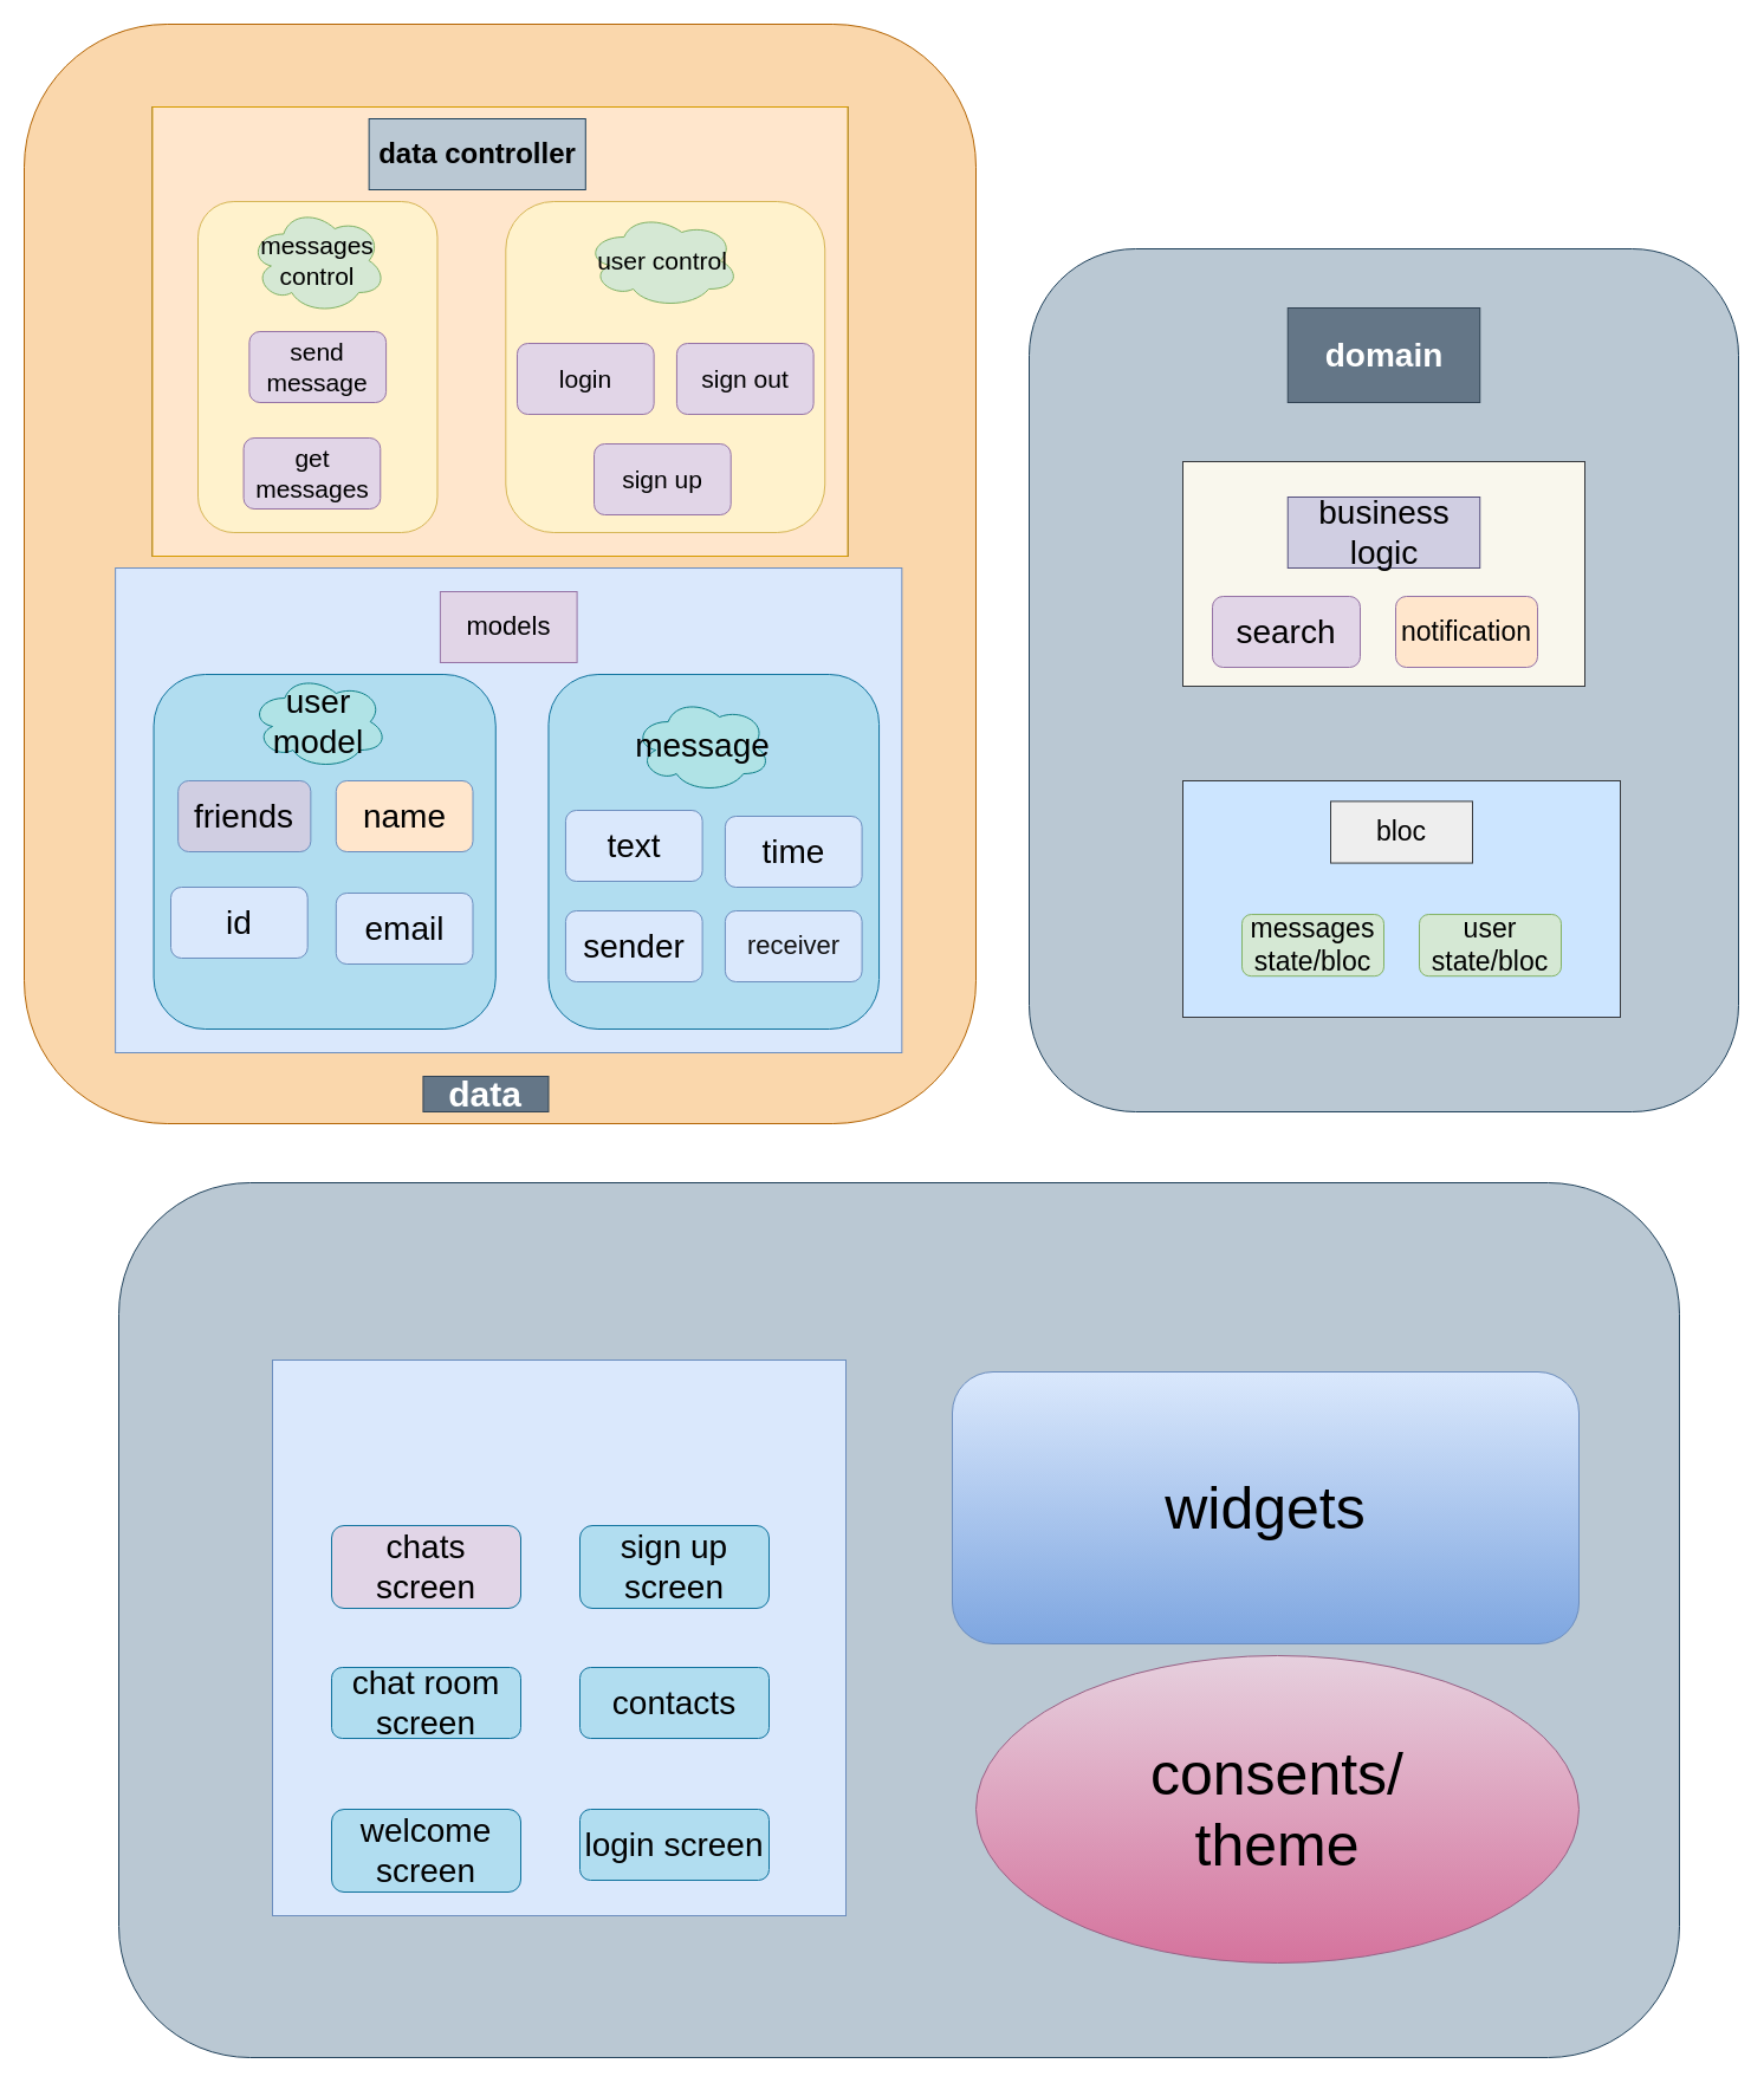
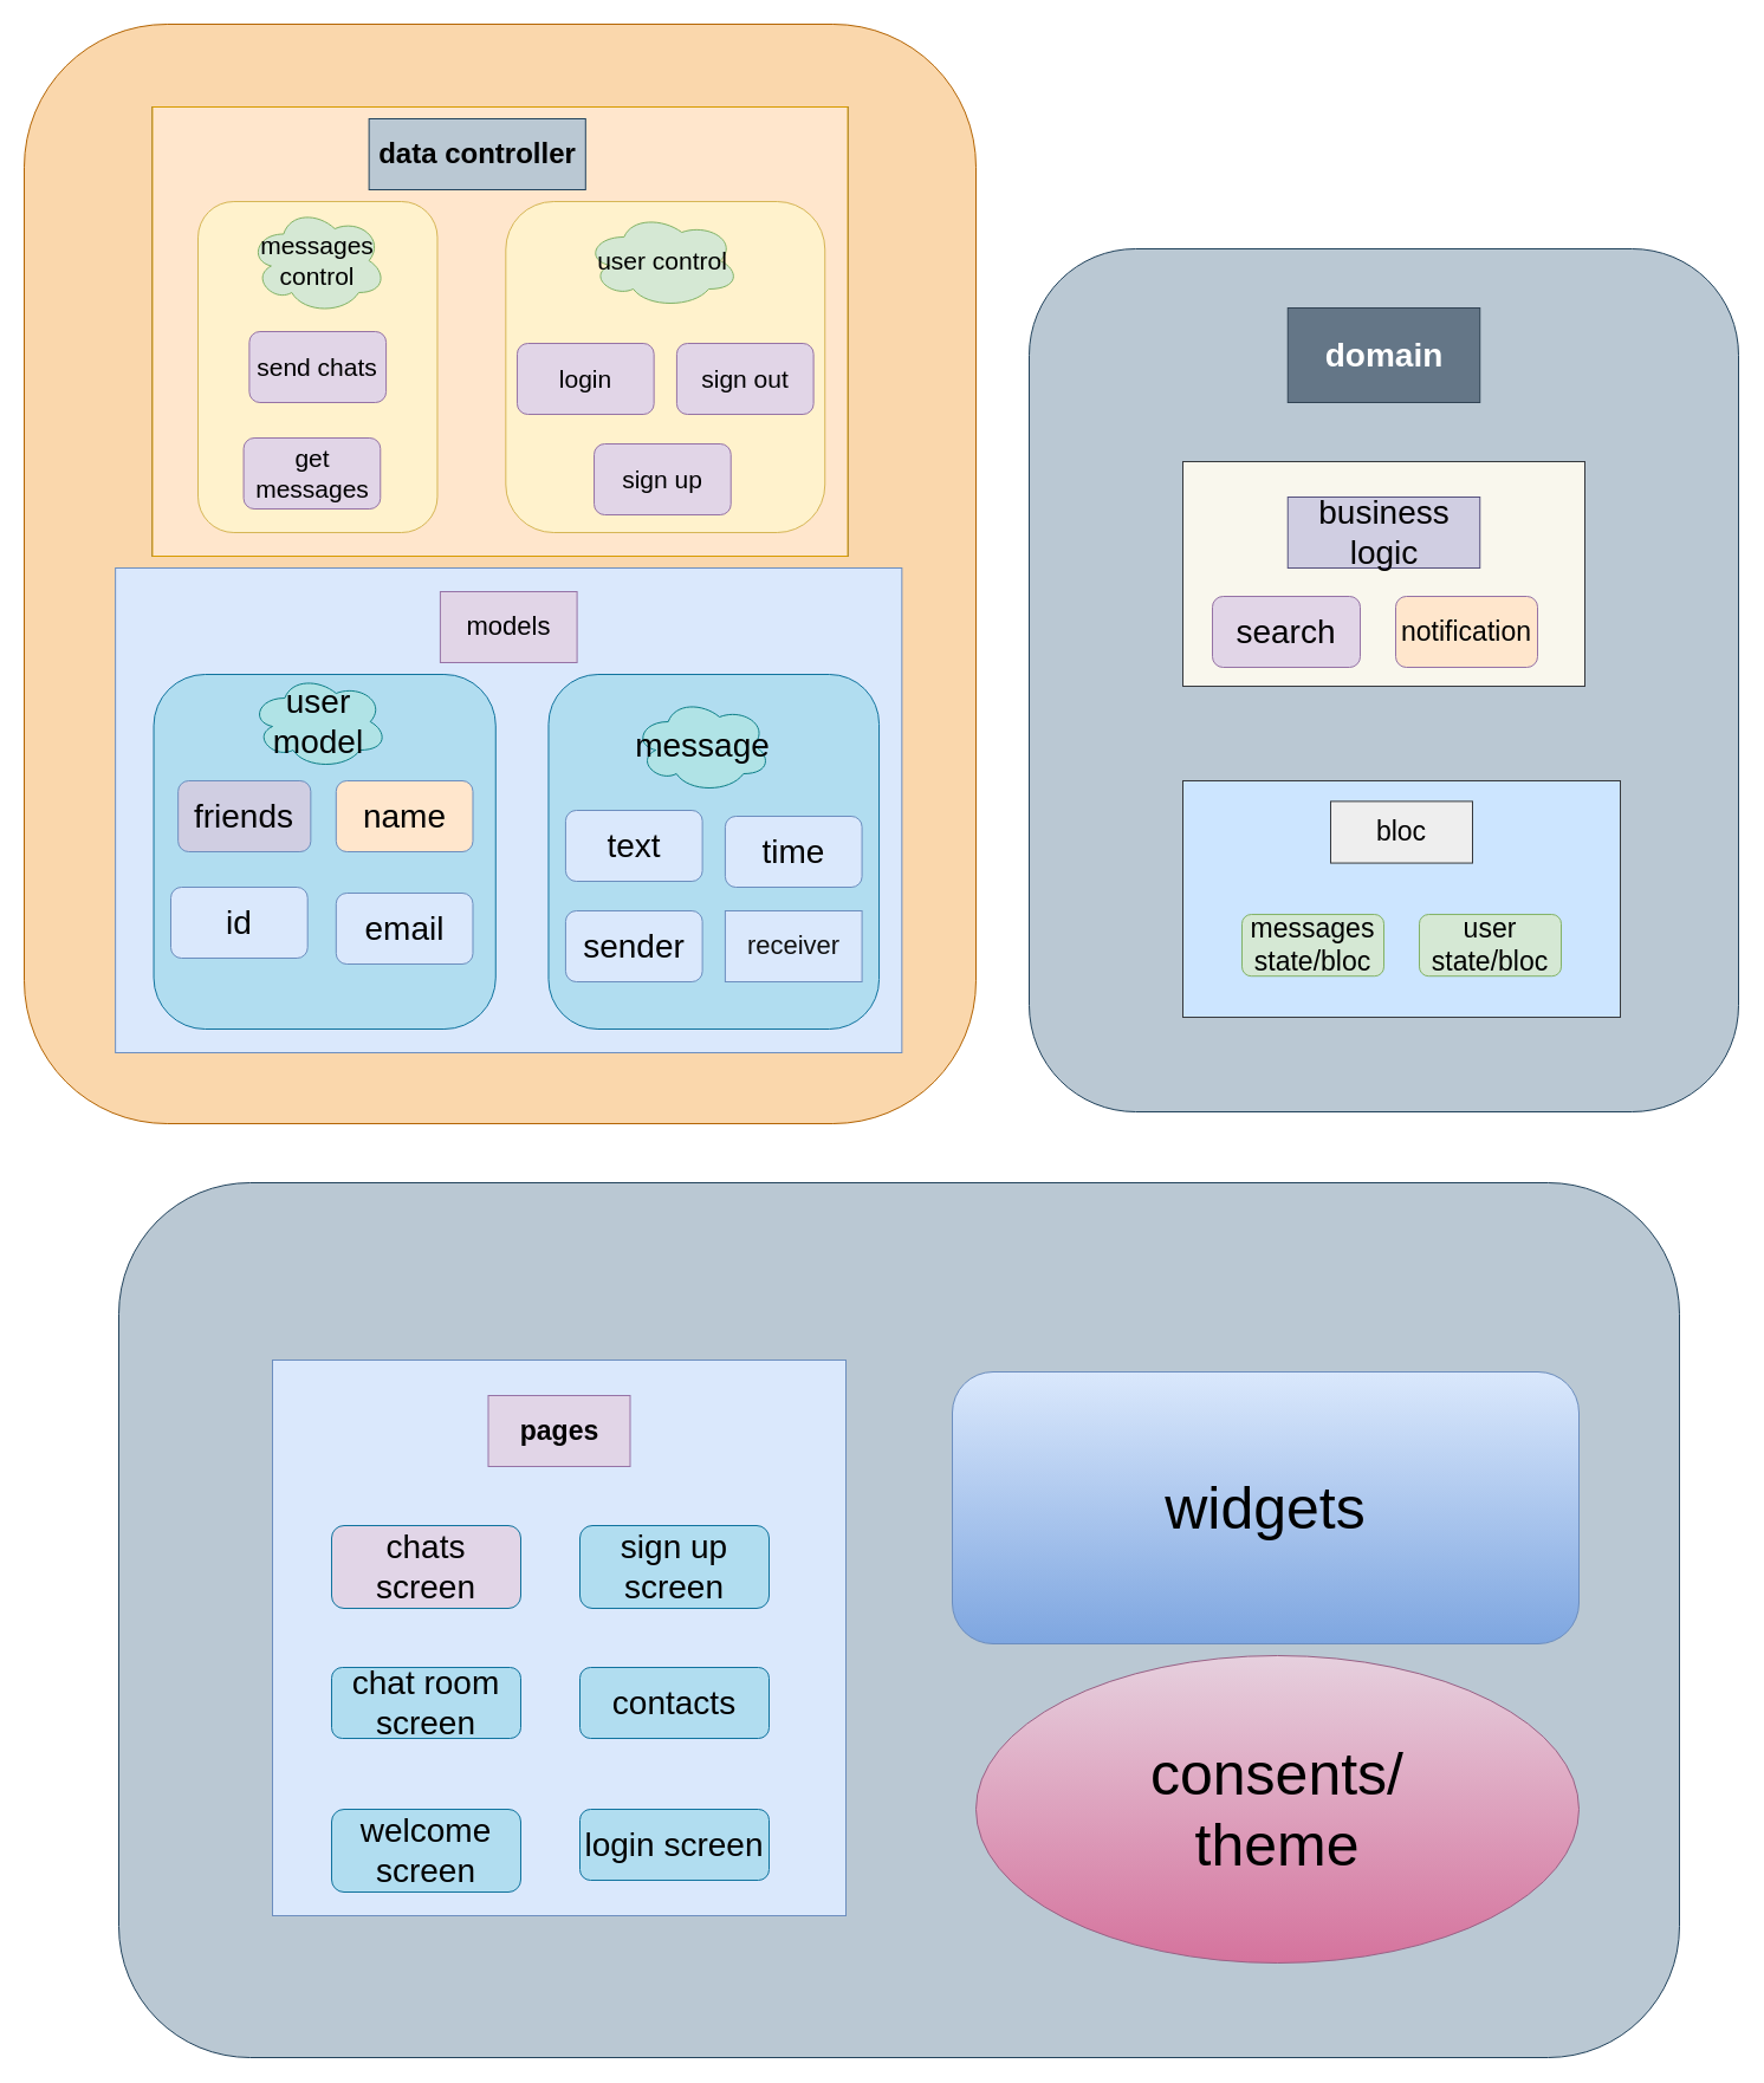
- <mxCell id="28" value="send message" style="rounded=1;whiteSpace=wrap;html=1;fontSize=21;fillColor=#e1d5e7;strokeColor=#9673a6;" vertex="1" parent="23"><mxGeometry x="81.946" y="190" width="115.689" height="60" as="geometry" /></mxCell>
+ <mxCell id="28" value="send chats" style="rounded=1;whiteSpace=wrap;html=1;fontSize=21;fillColor=#e1d5e7;strokeColor=#9673a6;" vertex="1" parent="23"><mxGeometry x="81.946" y="190" width="115.689" height="60" as="geometry" /></mxCell>
- <mxCell id="22" value="&lt;font color=&quot;#0f0f0f&quot;&gt;receiver&lt;/font&gt;" style="rounded=1;whiteSpace=wrap;html=1;fontSize=22;fillColor=#dae8fc;strokeColor=#6c8ebf;" vertex="1" parent="16"><mxGeometry x="149.431" y="200" width="115.689" height="60" as="geometry" /></mxCell>
+ <mxCell id="22" value="&lt;font color=&quot;#0f0f0f&quot;&gt;receiver&lt;/font&gt;" style="whiteSpace=wrap;html=1;fontSize=22;fillColor=#dae8fc;strokeColor=#6c8ebf;rounded=0;" vertex="1" parent="16"><mxGeometry x="149.431" y="200" width="115.689" height="60" as="geometry" /></mxCell>
- <mxCell id="7" value="&lt;h1 style=&quot;font-size: 30px;&quot;&gt;data&lt;/h1&gt;" style="rounded=0;whiteSpace=wrap;html=1;fontSize=30;fillColor=#647687;strokeColor=#314354;fontColor=#ffffff;fontStyle=1" parent="5" vertex="1"><mxGeometry x="337.425" y="890" width="106.048" height="30" as="geometry" /></mxCell>
+ <mxCell id="56" value="pages" style="rounded=0;whiteSpace=wrap;html=1;fontSize=23;fontStyle=1;fillColor=#e1d5e7;strokeColor=#9673a6;" vertex="1" parent="48"><mxGeometry x="182.5" y="30" width="120" height="60" as="geometry" /></mxCell>
